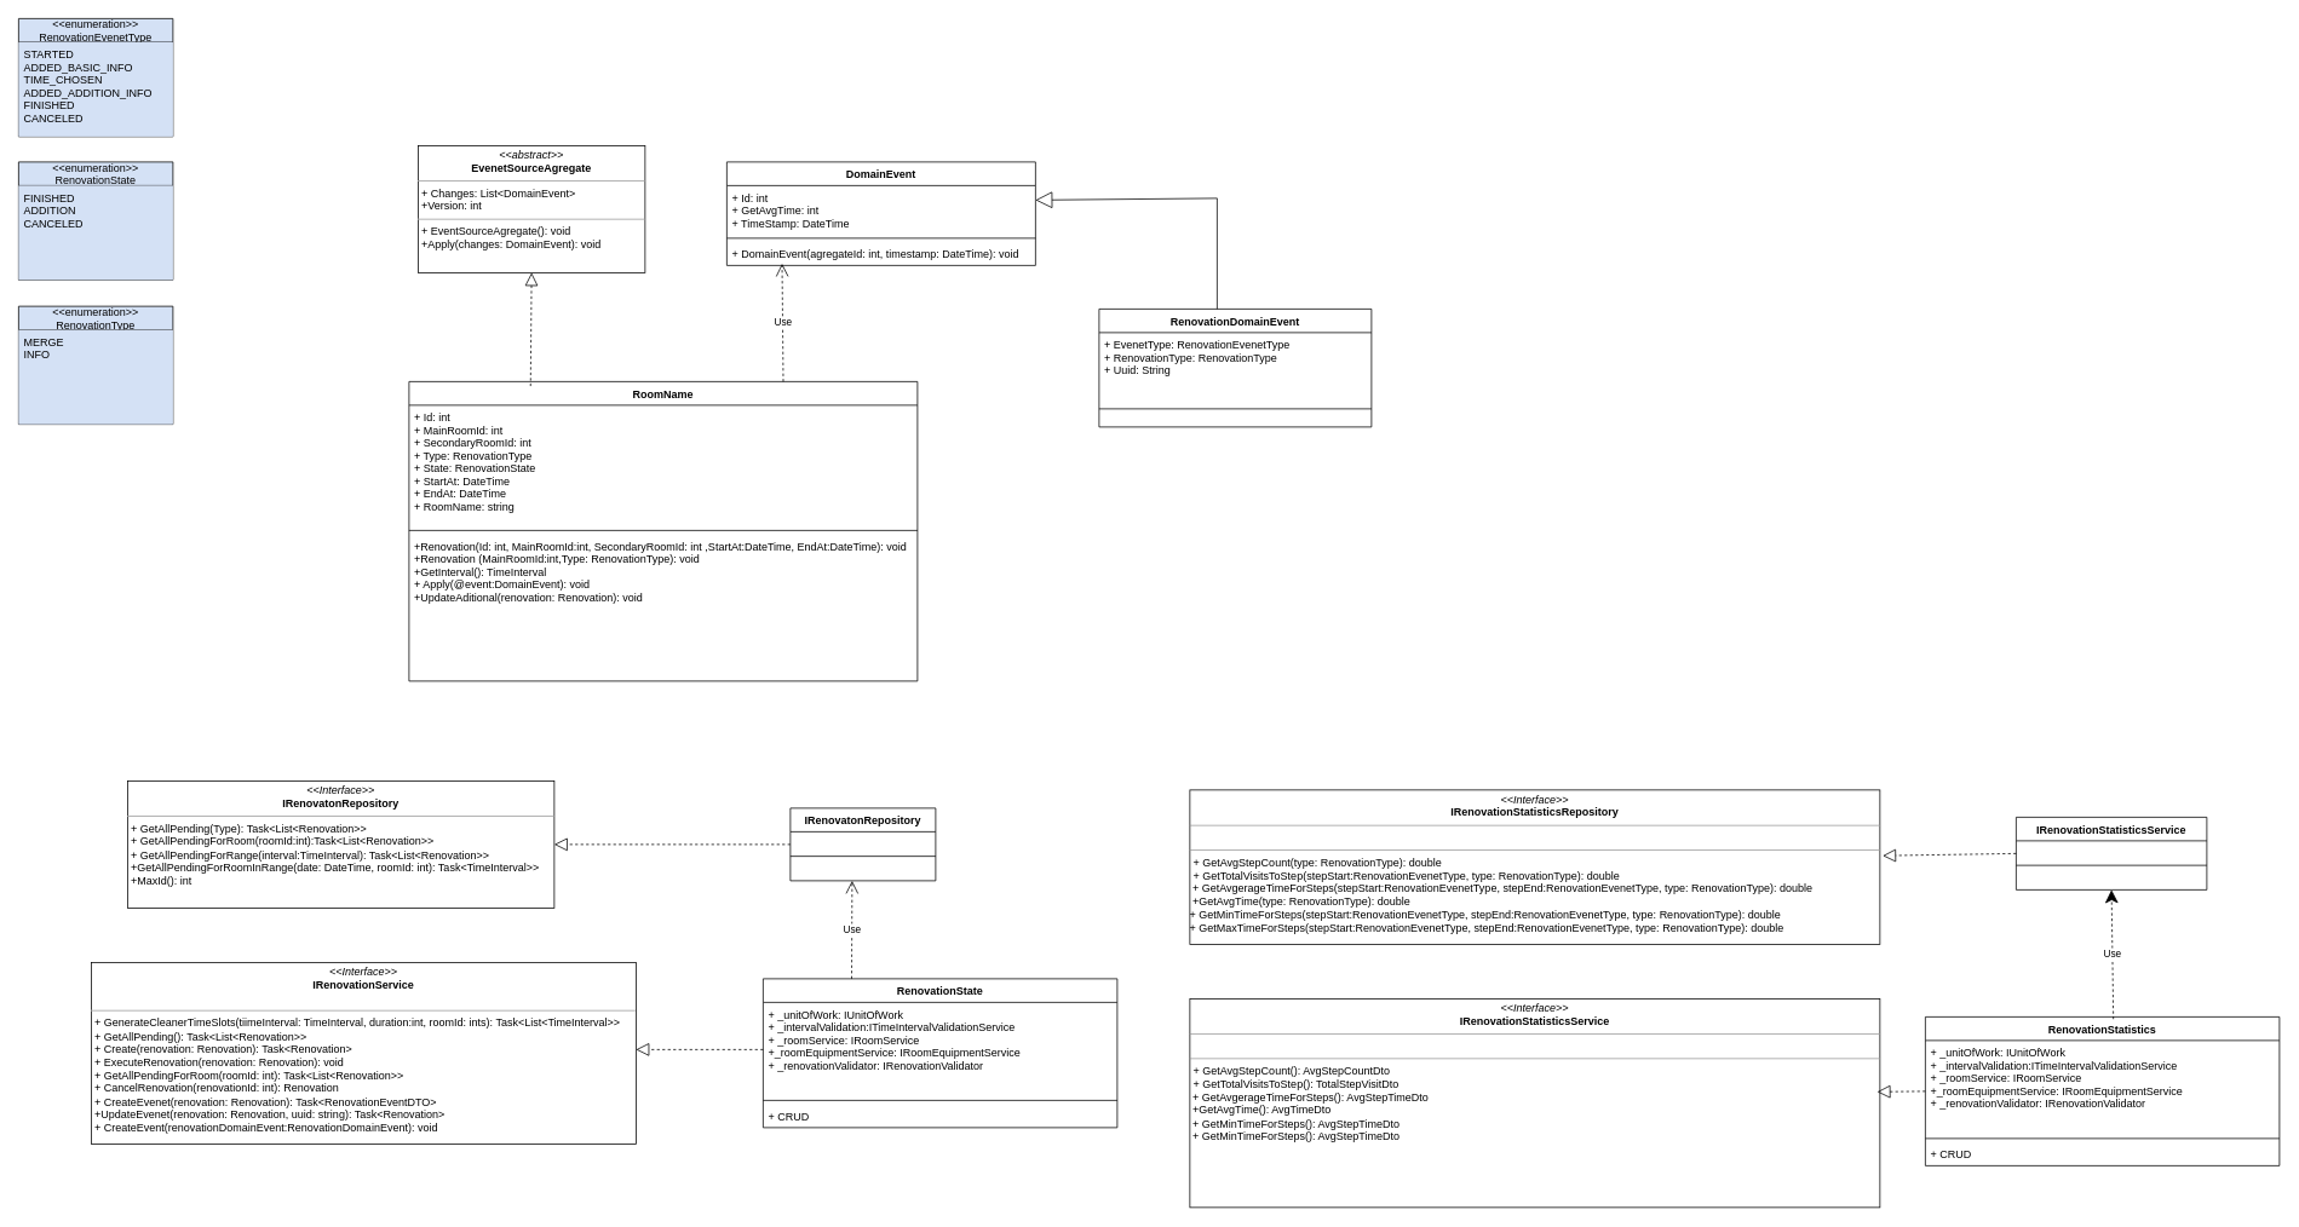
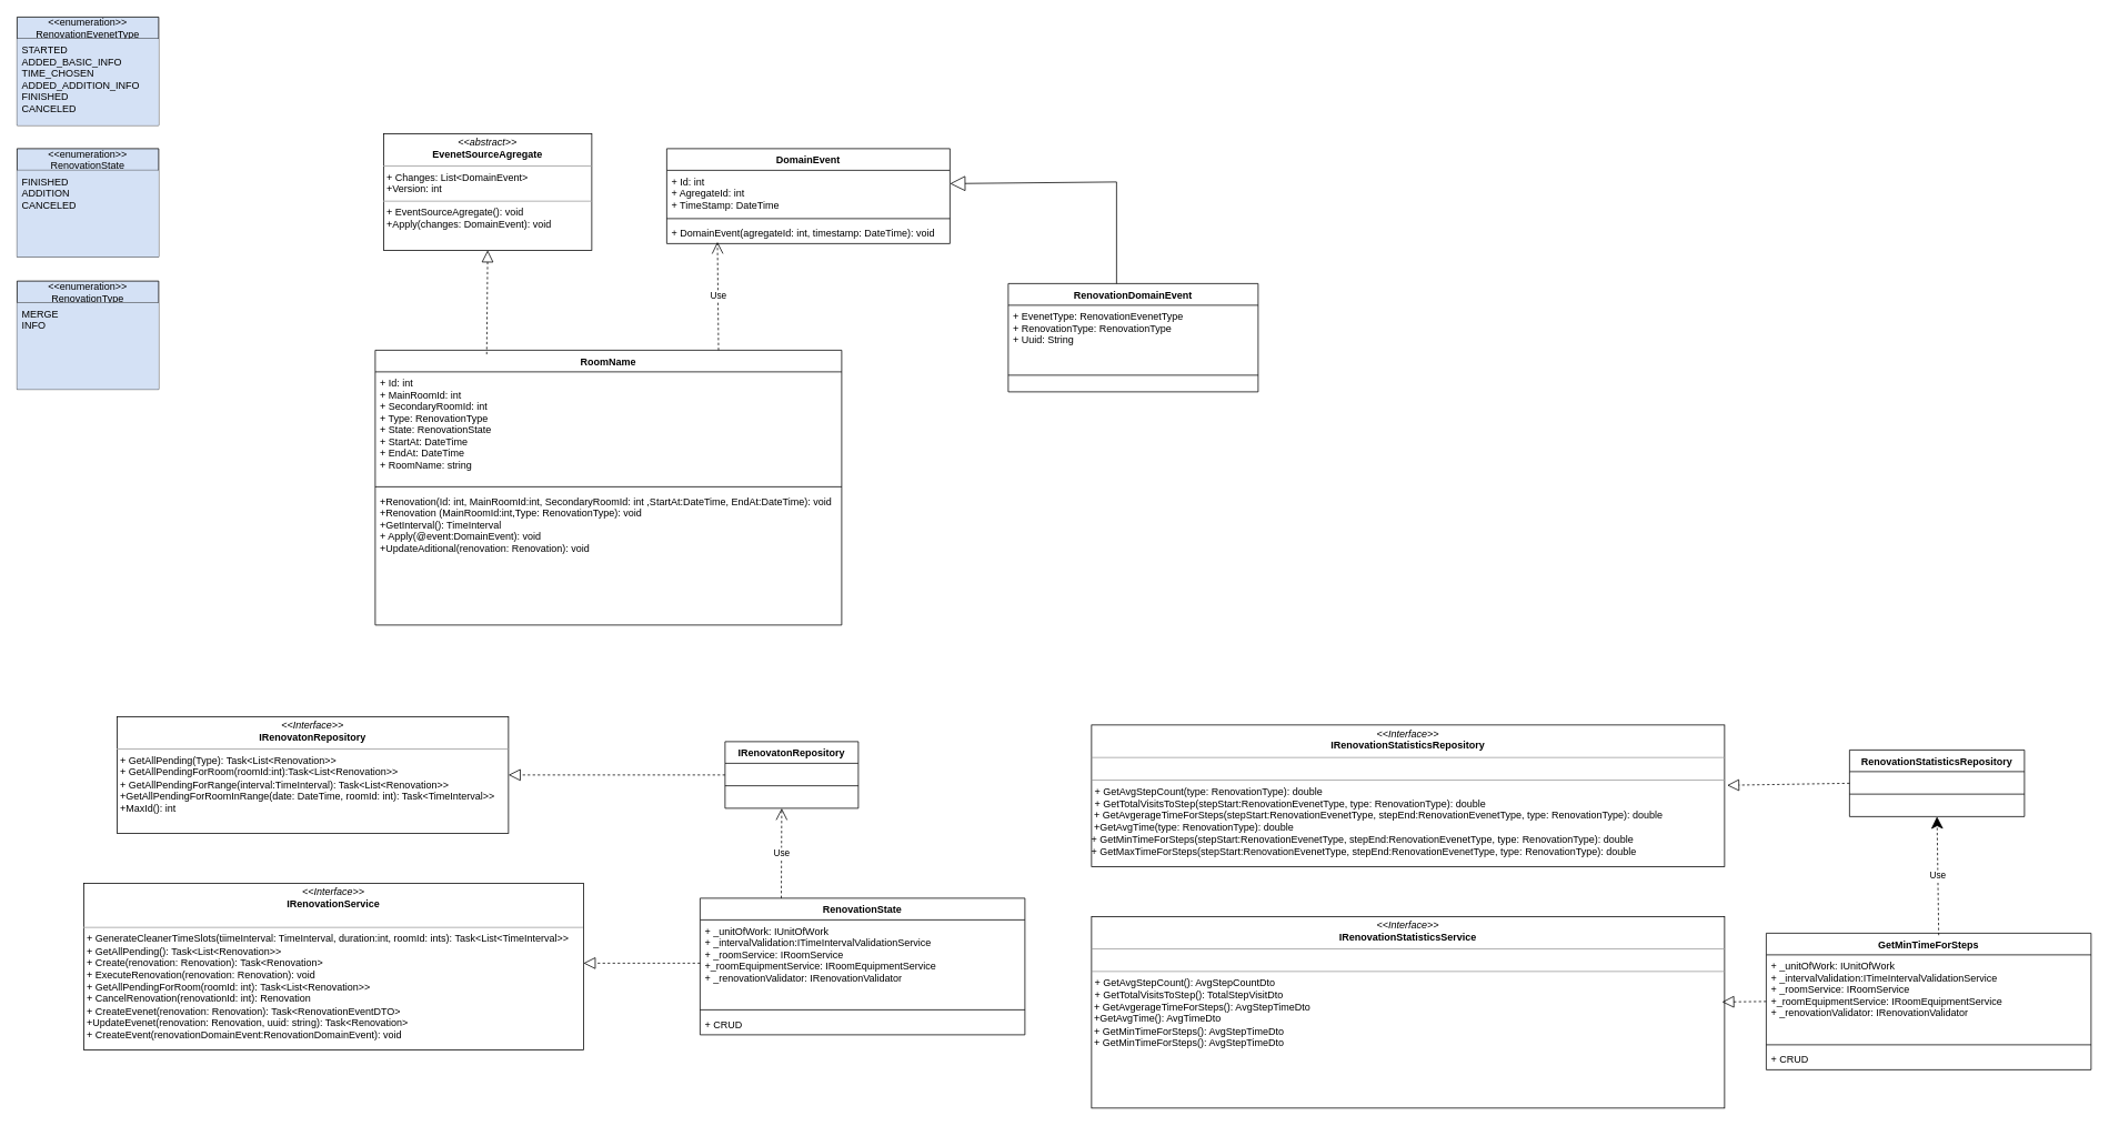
- <mxCell id="3" value="+ Id: int&#10;+ GetAvgTime: int&#10;+ TimeStamp: DateTime" style="text;strokeColor=none;fillColor=none;align=left;verticalAlign=top;spacingLeft=4;spacingRight=4;overflow=hidden;rotatable=0;points=[[0,0.5],[1,0.5]];portConstraint=eastwest;" parent="2" vertex="1"><mxGeometry y="26" width="340" height="54" as="geometry" /></mxCell>
+ <mxCell id="3" value="+ Id: int&#10;+ AgregateId: int&#10;+ TimeStamp: DateTime" style="text;strokeColor=none;fillColor=none;align=left;verticalAlign=top;spacingLeft=4;spacingRight=4;overflow=hidden;rotatable=0;points=[[0,0.5],[1,0.5]];portConstraint=eastwest;" parent="2" vertex="1"><mxGeometry y="26" width="340" height="54" as="geometry" /></mxCell>
- <mxCell id="35" value="IRenovationStatisticsService" style="swimlane;fontStyle=1;align=center;verticalAlign=top;childLayout=stackLayout;horizontal=1;startSize=26;horizontalStack=0;resizeParent=1;resizeParentMax=0;resizeLast=0;collapsible=1;marginBottom=0;" parent="1" vertex="1"><mxGeometry x="2220" y="900" width="210" height="80" as="geometry" /></mxCell>
+ <mxCell id="35" value="RenovationStatisticsRepository" style="swimlane;fontStyle=1;align=center;verticalAlign=top;childLayout=stackLayout;horizontal=1;startSize=26;horizontalStack=0;resizeParent=1;resizeParentMax=0;resizeLast=0;collapsible=1;marginBottom=0;" parent="1" vertex="1"><mxGeometry x="2220" y="900" width="210" height="80" as="geometry" /></mxCell>
- <mxCell id="38" value="RenovationStatistics" style="swimlane;fontStyle=1;align=center;verticalAlign=top;childLayout=stackLayout;horizontal=1;startSize=26;horizontalStack=0;resizeParent=1;resizeParentMax=0;resizeLast=0;collapsible=1;marginBottom=0;" parent="1" vertex="1"><mxGeometry x="2120" y="1120" width="390" height="164" as="geometry" /></mxCell>
+ <mxCell id="38" value="GetMinTimeForSteps" style="swimlane;fontStyle=1;align=center;verticalAlign=top;childLayout=stackLayout;horizontal=1;startSize=26;horizontalStack=0;resizeParent=1;resizeParentMax=0;resizeLast=0;collapsible=1;marginBottom=0;" parent="1" vertex="1"><mxGeometry x="2120" y="1120" width="390" height="164" as="geometry" /></mxCell>
